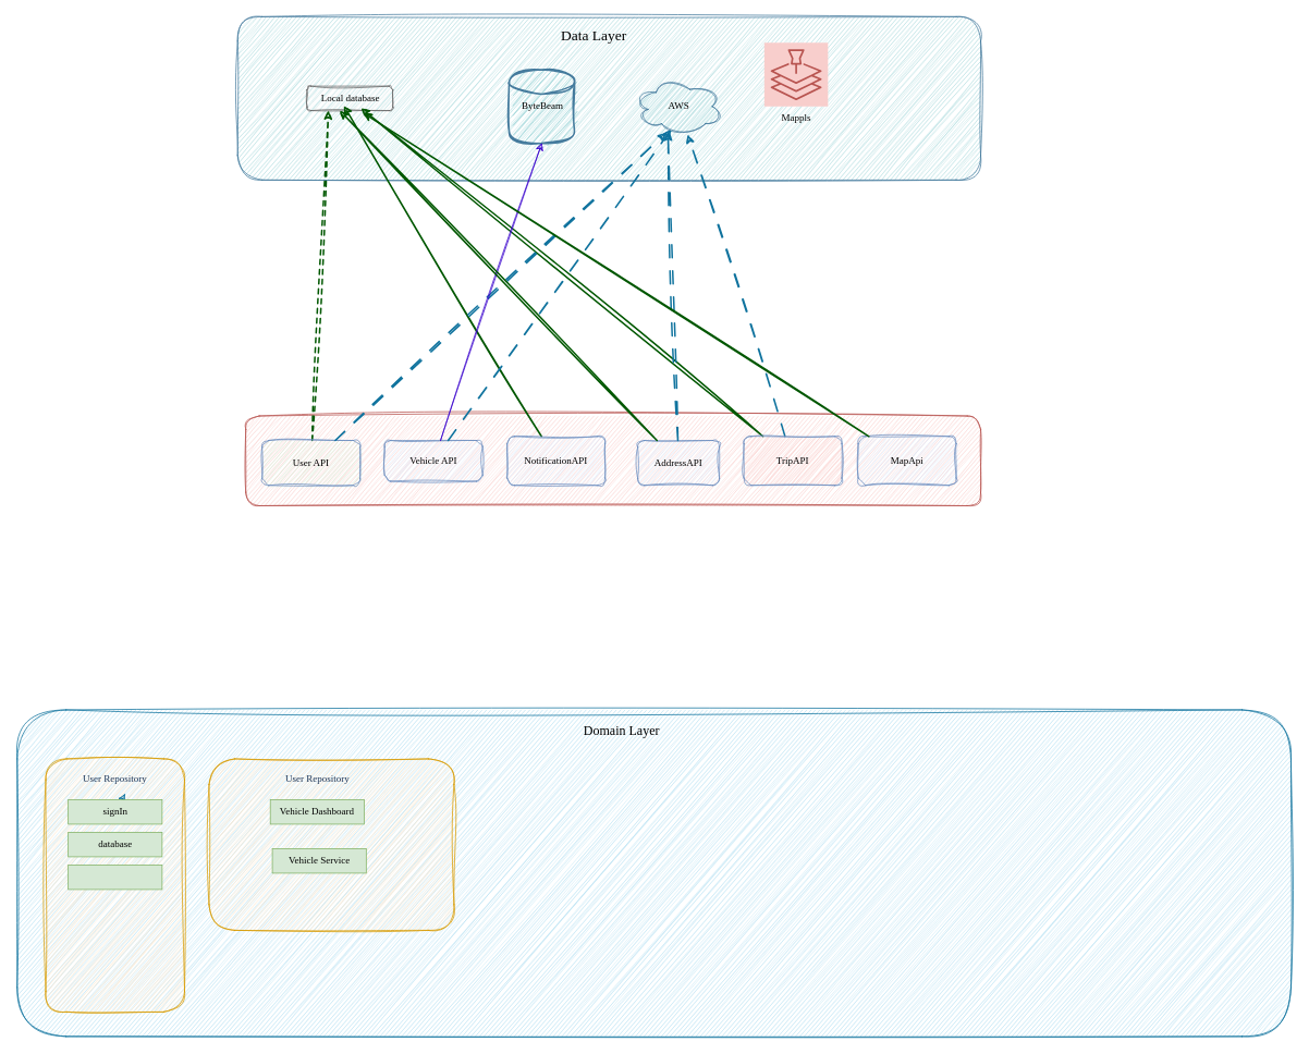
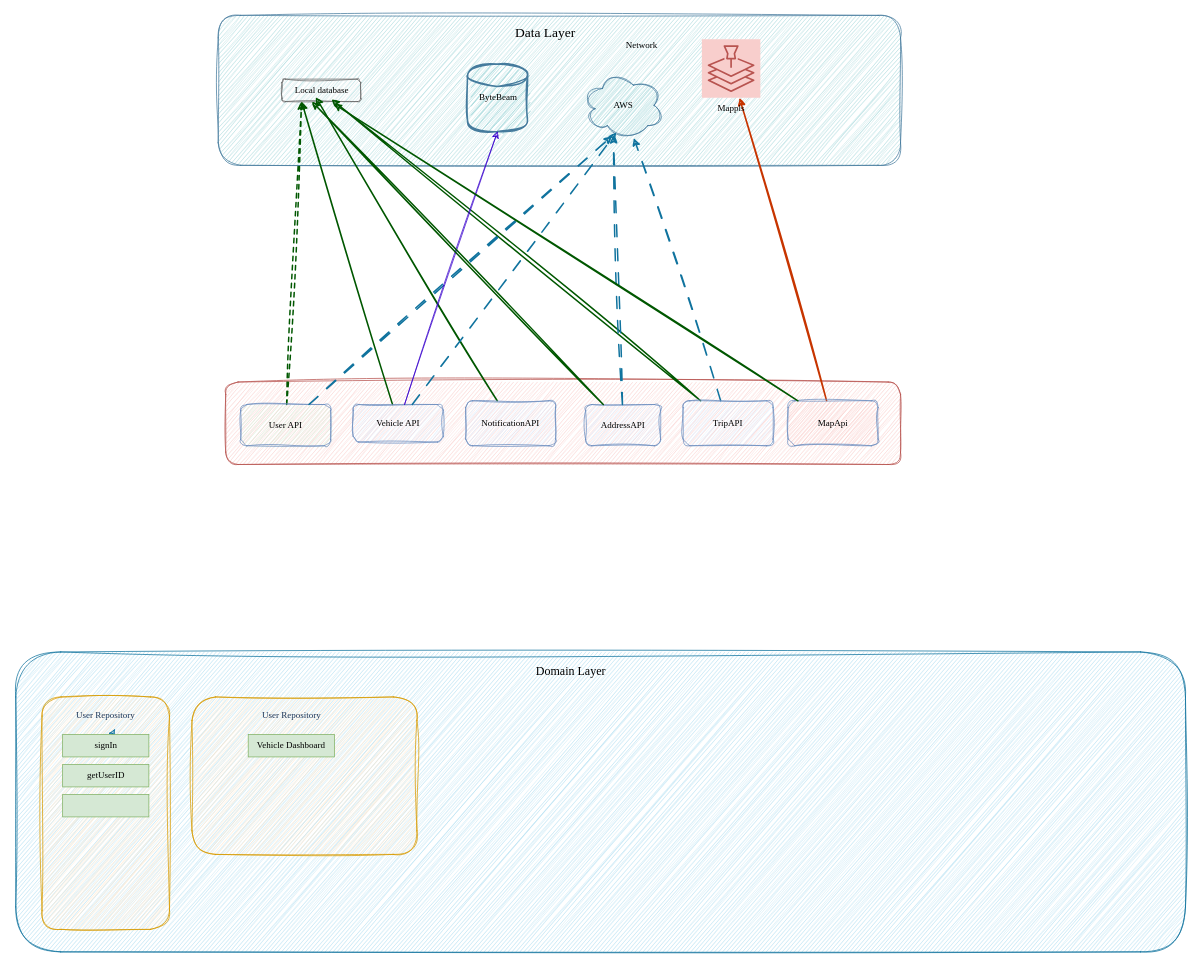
+ <mxCell id="13" value="Network" style="text;html=1;align=center;verticalAlign=middle;whiteSpace=wrap;rounded=0;fontFamily=Architects Daughter;fontSource=https%3A%2F%2Ffonts.googleapis.com%2Fcss%3Ffamily%3DArchitects%2BDaughter;sketch=1;curveFitting=1;jiggle=2;" parent="1" vertex="1"><mxGeometry x="825" y="45" width="60" height="30" as="geometry" /></mxCell>
- <mxCell id="4" value="AWS" style="ellipse;shape=cloud;html=1;align=center;strokeColor=#457B9D;fillColor=#A8DADC;rounded=1;fontFamily=Architects Daughter;sketch=1;curveFitting=1;jiggle=2;" parent="1" vertex="1"><mxGeometry x="775" y="95" width="110" height="70" as="geometry" /></mxCell>
+ <mxCell id="4" value="AWS" style="ellipse;shape=cloud;html=1;align=center;strokeColor=#457B9D;fillColor=#A8DADC;rounded=1;fontFamily=Architects Daughter;sketch=1;curveFitting=1;jiggle=2;" parent="1" vertex="1"><mxGeometry x="775" y="95" width="110" height="90" as="geometry" /></mxCell>
- <mxCell id="38" style="edgeStyle=none;rounded=0;hachureGap=4;orthogonalLoop=1;jettySize=auto;html=1;entryX=0.657;entryY=1.1;entryDx=0;entryDy=0;entryPerimeter=0;strokeColor=#005700;strokeWidth=2;align=center;verticalAlign=middle;fontFamily=Architects Daughter;fontSource=https%3A%2F%2Ffonts.googleapis.com%2Fcss%3Ffamily%3DArchitects%2BDaughter;fontSize=11;fontColor=default;labelBackgroundColor=default;endArrow=open;fillColor=#008a00;sketch=1;curveFitting=1;jiggle=2;" edge="1" parent="1" source="30" target="3"><mxGeometry relative="1" as="geometry" /></mxCell>
+ <mxCell id="38" style="edgeStyle=none;rounded=0;hachureGap=4;orthogonalLoop=1;jettySize=auto;html=1;entryX=0.657;entryY=1.1;entryDx=0;entryDy=0;entryPerimeter=0;strokeColor=#005700;strokeWidth=2;align=center;verticalAlign=middle;fontFamily=Architects Daughter;fontSource=https%3A%2F%2Ffonts.googleapis.com%2Fcss%3Ffamily%3DArchitects%2BDaughter;fontSize=11;fontColor=default;labelBackgroundColor=default;endArrow=classic;fillColor=#008a00;sketch=1;curveFitting=1;jiggle=2;" edge="1" parent="1" source="30" target="3"><mxGeometry relative="1" as="geometry" /></mxCell>
+ <mxCell id="21" style="edgeStyle=none;rounded=0;hachureGap=4;orthogonalLoop=1;jettySize=auto;html=1;entryX=0.25;entryY=1;entryDx=0;entryDy=0;strokeColor=#005700;strokeWidth=2;align=center;verticalAlign=middle;fontFamily=Architects Daughter;fontSource=https%3A%2F%2Ffonts.googleapis.com%2Fcss%3Ffamily%3DArchitects%2BDaughter;fontSize=11;fontColor=default;labelBackgroundColor=default;endArrow=classic;fillColor=#008a00;sketch=1;curveFitting=1;jiggle=2;" edge="1" parent="1" source="22" target="3"><mxGeometry relative="1" as="geometry" /></mxCell>
+ <mxCell id="29" style="edgeStyle=none;rounded=0;hachureGap=4;orthogonalLoop=1;jettySize=auto;html=1;strokeColor=#C73500;align=center;verticalAlign=middle;fontFamily=Architects Daughter;fontSource=https%3A%2F%2Ffonts.googleapis.com%2Fcss%3Ffamily%3DArchitects%2BDaughter;fontSize=11;fontColor=default;labelBackgroundColor=default;endArrow=classic;fillColor=#fa6800;curved=0;strokeWidth=2;sketch=1;curveFitting=1;jiggle=2;" parent="1" source="30" target="31" edge="1"><mxGeometry relative="1" as="geometry" /></mxCell>
- <mxCell id="28" value="TripAPI" style="rounded=1;whiteSpace=wrap;html=1;hachureGap=4;fontFamily=Architects Daughter;fontSource=https%3A%2F%2Ffonts.googleapis.com%2Fcss%3Ffamily%3DArchitects%2BDaughter;fillColor=#f8cecc;strokeColor=#6c8ebf;movable=1;resizable=1;rotatable=1;deletable=1;editable=1;locked=0;connectable=1;sketch=1;curveFitting=1;jiggle=2;" parent="1" vertex="1"><mxGeometry x="910" y="534" width="120" height="60" as="geometry" /></mxCell>
+ <mxCell id="28" value="TripAPI" style="rounded=1;whiteSpace=wrap;html=1;hachureGap=4;fontFamily=Architects Daughter;fontSource=https%3A%2F%2Ffonts.googleapis.com%2Fcss%3Ffamily%3DArchitects%2BDaughter;fillColor=#dae8fc;strokeColor=#6c8ebf;movable=1;resizable=1;rotatable=1;deletable=1;editable=1;locked=0;connectable=1;sketch=1;curveFitting=1;jiggle=2;" parent="1" vertex="1"><mxGeometry x="910" y="534" width="120" height="60" as="geometry" /></mxCell>
- <mxCell id="30" value="MapApi" style="rounded=1;whiteSpace=wrap;html=1;hachureGap=4;fontFamily=Architects Daughter;fontSource=https%3A%2F%2Ffonts.googleapis.com%2Fcss%3Ffamily%3DArchitects%2BDaughter;fillColor=#dae8fc;strokeColor=#6c8ebf;movable=1;resizable=1;rotatable=1;deletable=1;editable=1;locked=0;connectable=1;sketch=1;curveFitting=1;jiggle=2;" parent="1" vertex="1"><mxGeometry x="1050" y="534" width="120" height="60" as="geometry" /></mxCell>
+ <mxCell id="30" value="MapApi" style="rounded=1;whiteSpace=wrap;html=1;hachureGap=4;fontFamily=Architects Daughter;fontSource=https%3A%2F%2Ffonts.googleapis.com%2Fcss%3Ffamily%3DArchitects%2BDaughter;fillColor=#f8cecc;strokeColor=#6c8ebf;movable=1;resizable=1;rotatable=1;deletable=1;editable=1;locked=0;connectable=1;sketch=1;curveFitting=1;jiggle=2;" parent="1" vertex="1"><mxGeometry x="1050" y="534" width="120" height="60" as="geometry" /></mxCell>
- <mxCell id="39" value="database" style="text;html=1;align=center;verticalAlign=middle;whiteSpace=wrap;rounded=0;fontFamily=Architects Daughter;fontSource=https%3A%2F%2Ffonts.googleapis.com%2Fcss%3Ffamily%3DArchitects%2BDaughter;fillColor=#d5e8d4;strokeColor=#82b366;" vertex="1" parent="1"><mxGeometry x="82.5" y="1019" width="115" height="30" as="geometry" /></mxCell>
+ <mxCell id="39" value="getUserID" style="text;html=1;align=center;verticalAlign=middle;whiteSpace=wrap;rounded=0;fontFamily=Architects Daughter;fontSource=https%3A%2F%2Ffonts.googleapis.com%2Fcss%3Ffamily%3DArchitects%2BDaughter;fillColor=#d5e8d4;strokeColor=#82b366;" vertex="1" parent="1"><mxGeometry x="82.5" y="1019" width="115" height="30" as="geometry" /></mxCell>
- <mxCell id="15" value="Vehicle Service" style="text;html=1;align=center;verticalAlign=middle;whiteSpace=wrap;rounded=0;fontFamily=Architects Daughter;fontSource=https%3A%2F%2Ffonts.googleapis.com%2Fcss%3Ffamily%3DArchitects%2BDaughter;fillColor=#d5e8d4;strokeColor=#82b366;" parent="1" vertex="1"><mxGeometry x="332.5" y="1039" width="115" height="30" as="geometry" /></mxCell>
